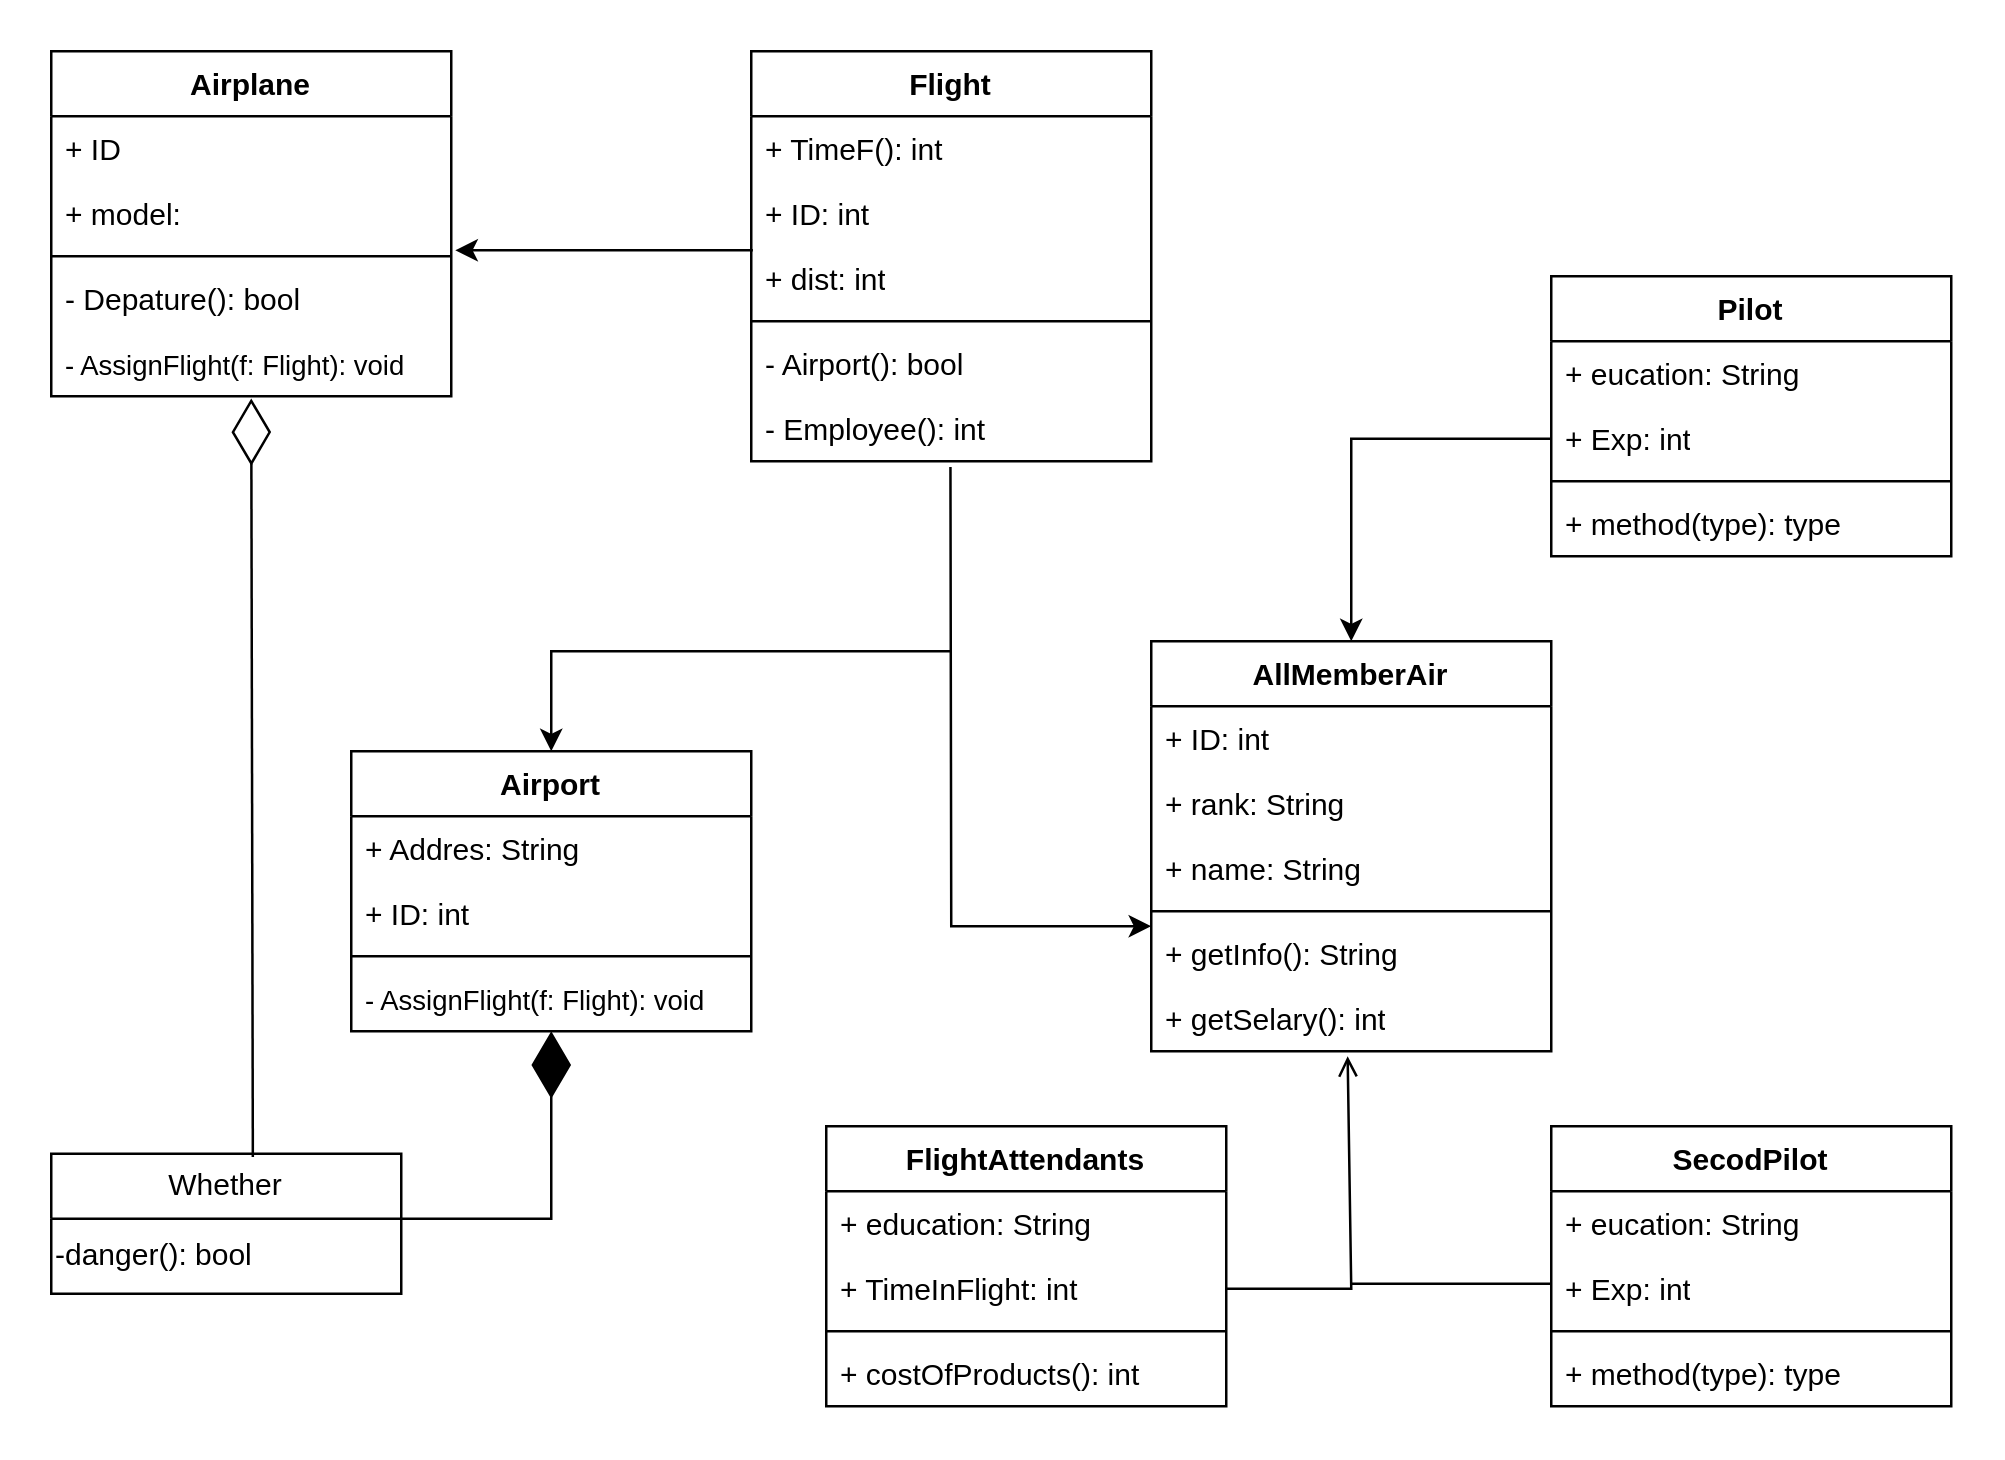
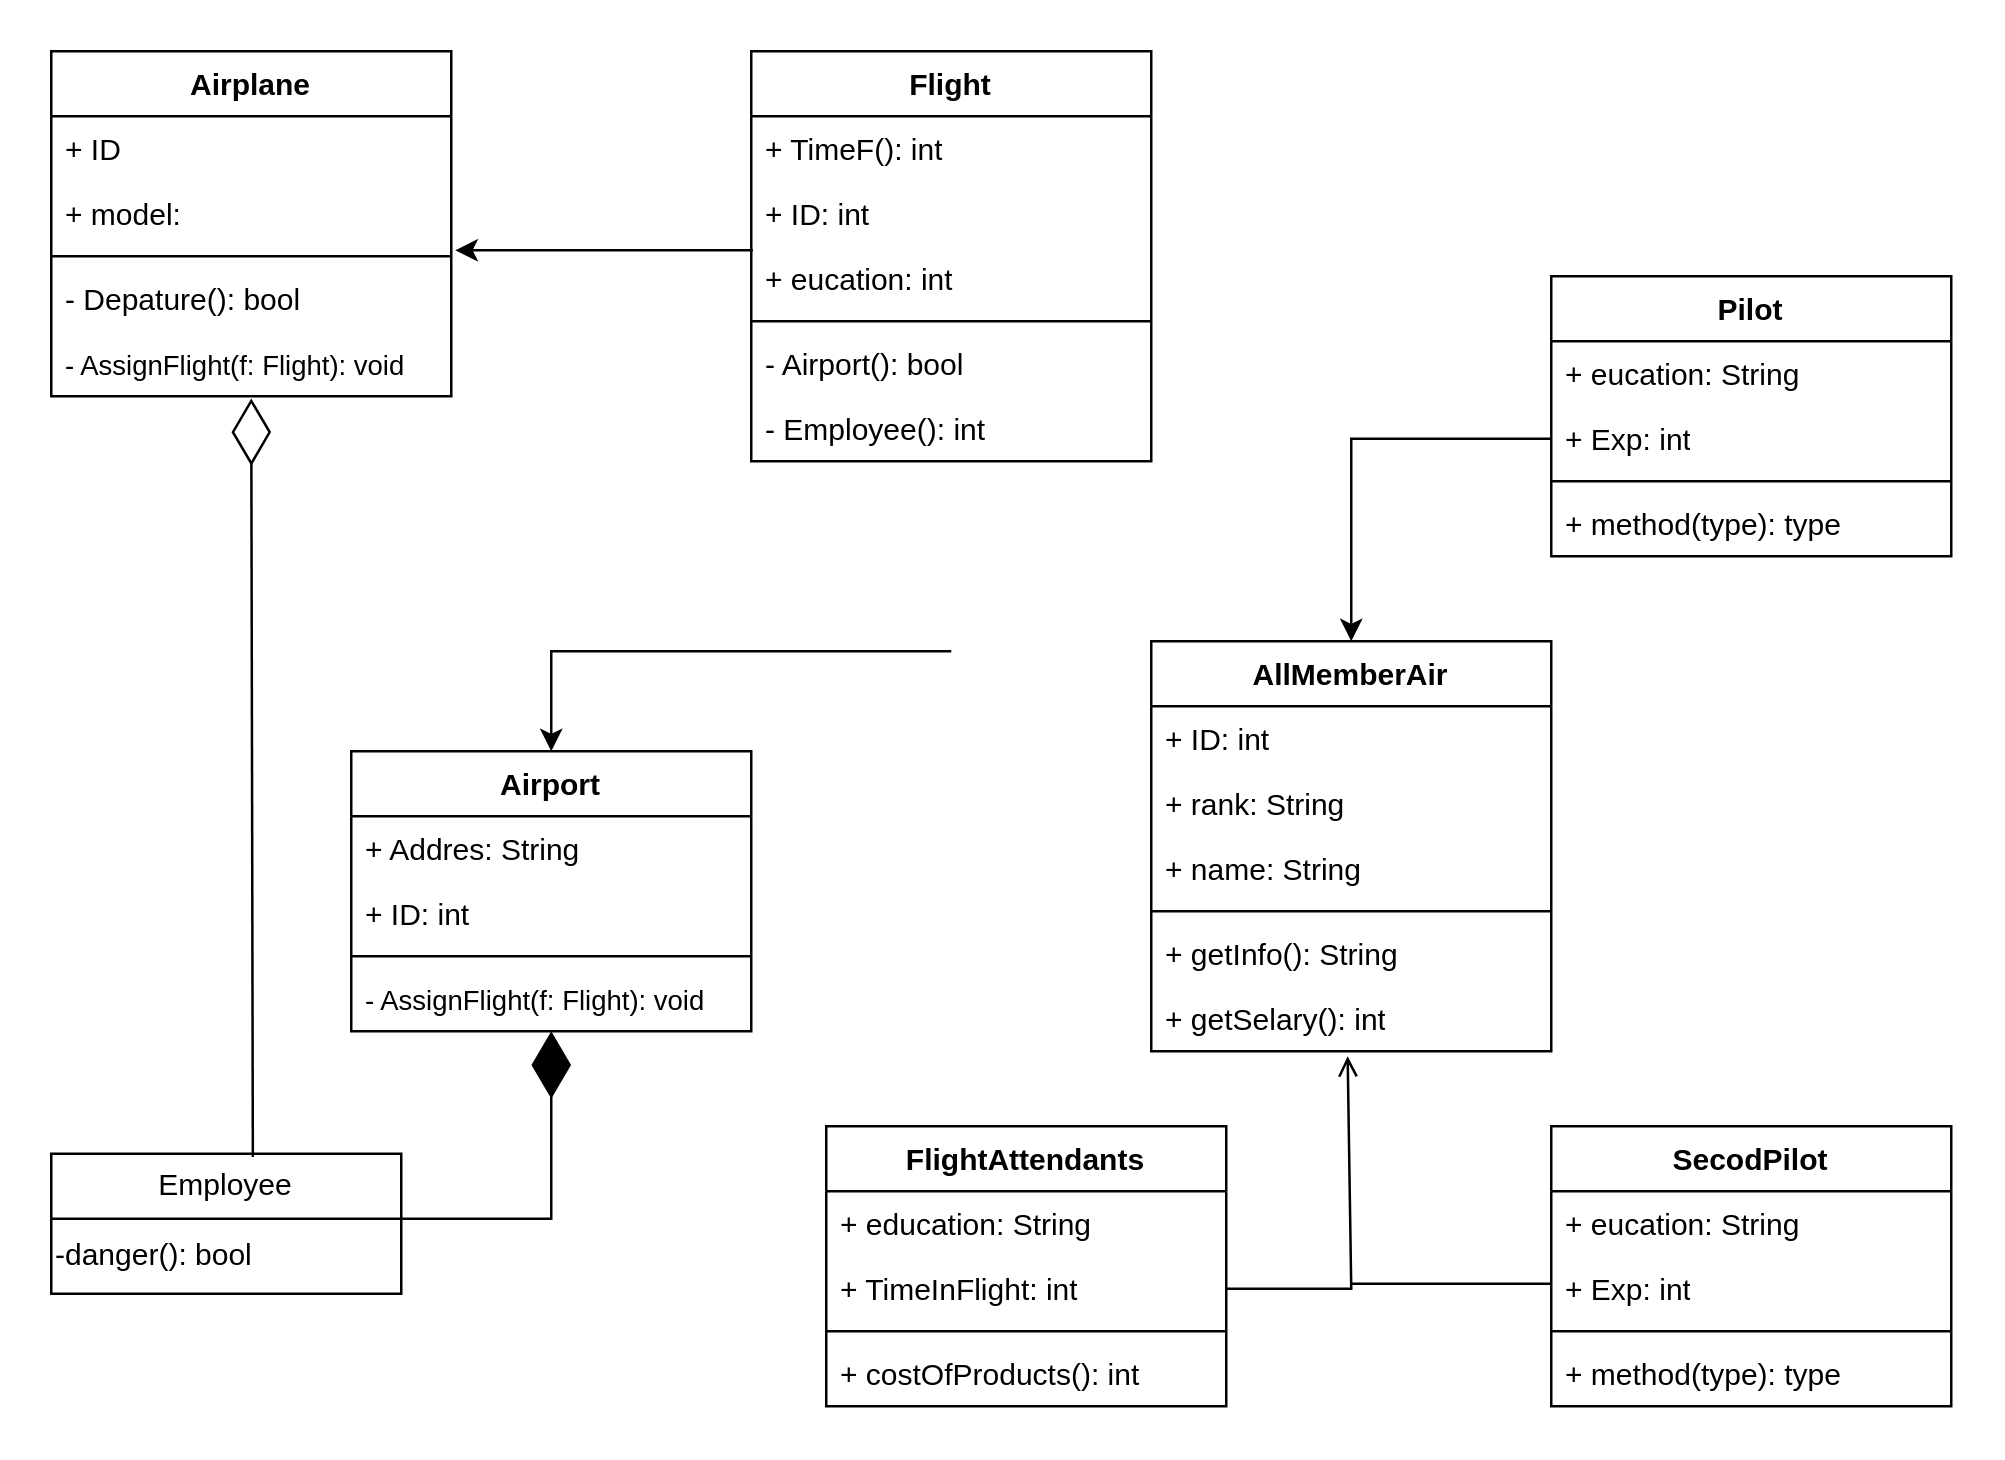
- <mxCell id="11" value="+ dist: int" style="text;strokeColor=none;fillColor=none;align=left;verticalAlign=top;spacingLeft=4;spacingRight=4;overflow=hidden;rotatable=0;points=[[0,0.5],[1,0.5]];portConstraint=eastwest;whiteSpace=wrap;html=1;" vertex="1" parent="8"><mxGeometry y="78" width="160" height="26" as="geometry" /></mxCell>
+ <mxCell id="11" value="+ eucation: int" style="text;strokeColor=none;fillColor=none;align=left;verticalAlign=top;spacingLeft=4;spacingRight=4;overflow=hidden;rotatable=0;points=[[0,0.5],[1,0.5]];portConstraint=eastwest;whiteSpace=wrap;html=1;" vertex="1" parent="8"><mxGeometry y="78" width="160" height="26" as="geometry" /></mxCell>
- <mxCell id="47" value="" style="endArrow=classic;html=1;rounded=0;entryX=0;entryY=0.077;entryDx=0;entryDy=0;entryPerimeter=0;exitX=0.498;exitY=1.09;exitDx=0;exitDy=0;exitPerimeter=0;" edge="1" parent="1" source="14" target="25"><mxGeometry width="50" height="50" relative="1" as="geometry"><mxPoint x="300" y="370" as="sourcePoint" /><mxPoint x="350" y="320" as="targetPoint" /><Array as="points"><mxPoint x="380" y="370" /></Array></mxGeometry></mxCell>
- <mxCell id="42" value="Whether" style="swimlane;fontStyle=0;childLayout=stackLayout;horizontal=1;startSize=26;fillColor=none;horizontalStack=0;resizeParent=1;resizeParentMax=0;resizeLast=0;collapsible=1;marginBottom=0;whiteSpace=wrap;html=1;" vertex="1" parent="1"><mxGeometry x="20" y="461" width="140" height="56" as="geometry" /></mxCell>
+ <mxCell id="42" value="Employee" style="swimlane;fontStyle=0;childLayout=stackLayout;horizontal=1;startSize=26;fillColor=none;horizontalStack=0;resizeParent=1;resizeParentMax=0;resizeLast=0;collapsible=1;marginBottom=0;whiteSpace=wrap;html=1;" vertex="1" parent="1"><mxGeometry x="20" y="461" width="140" height="56" as="geometry" /></mxCell>
